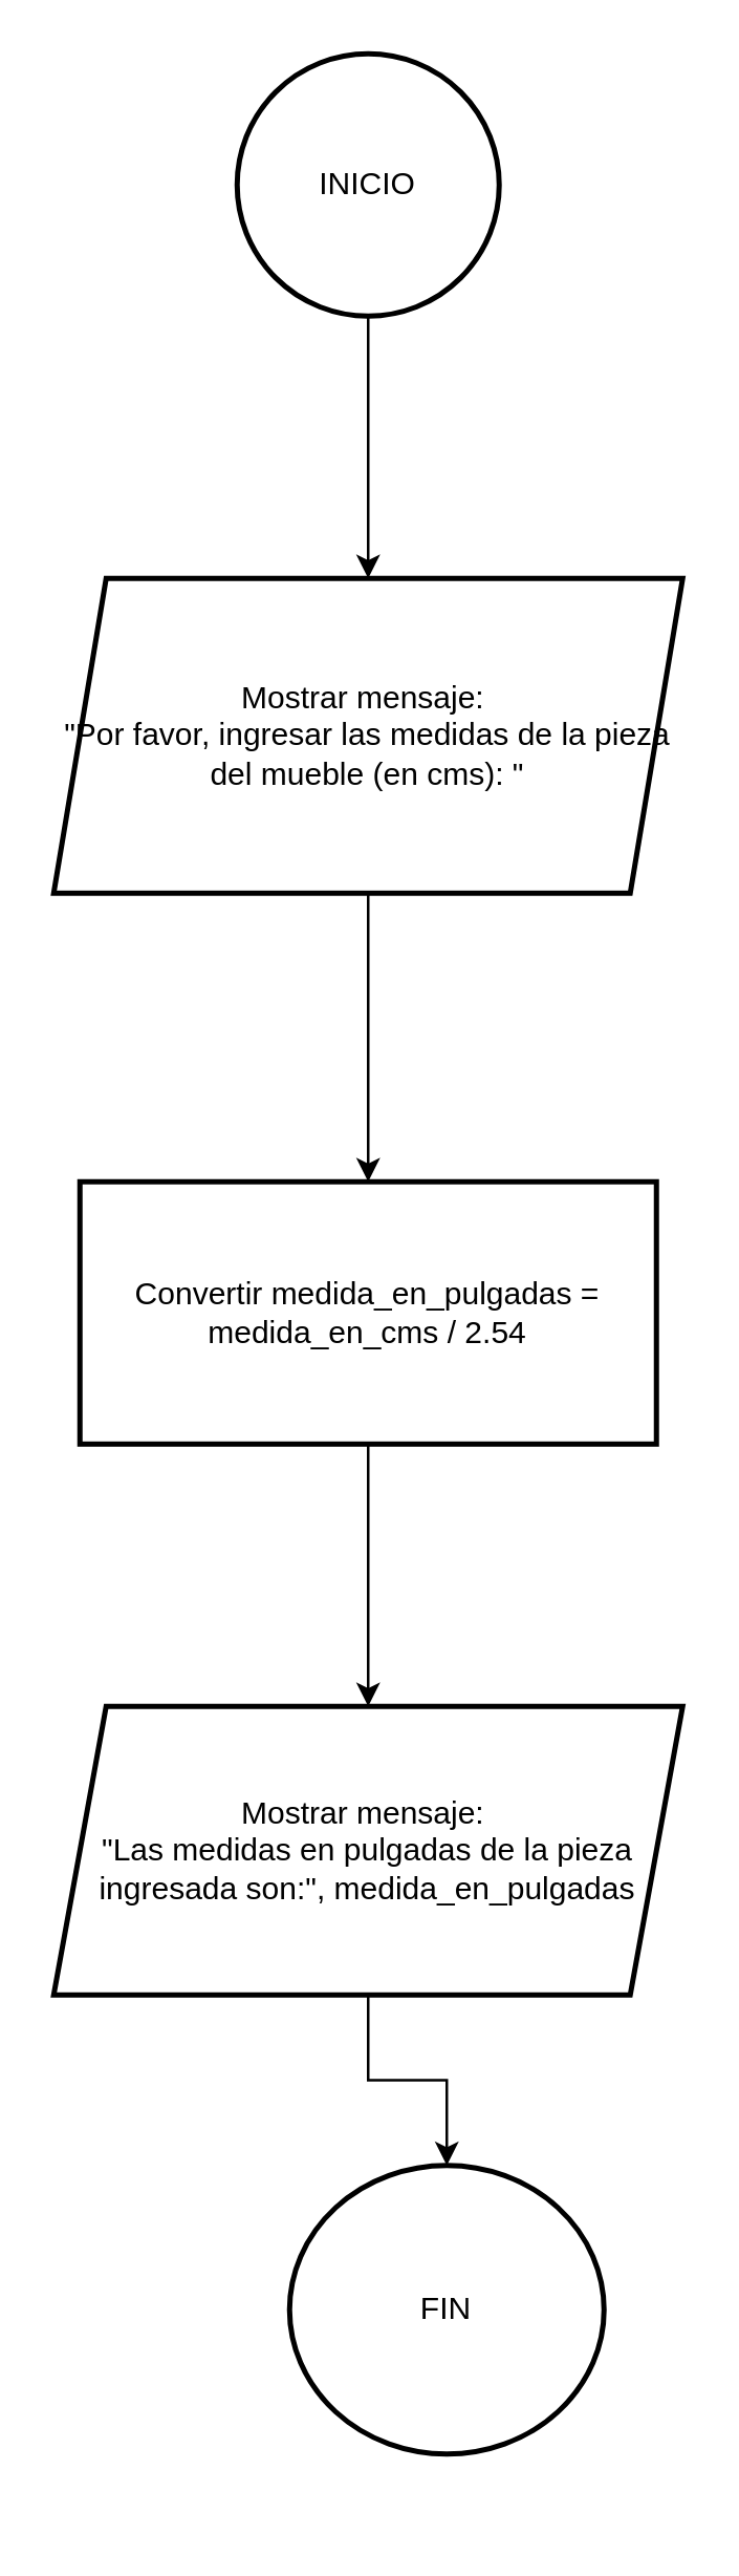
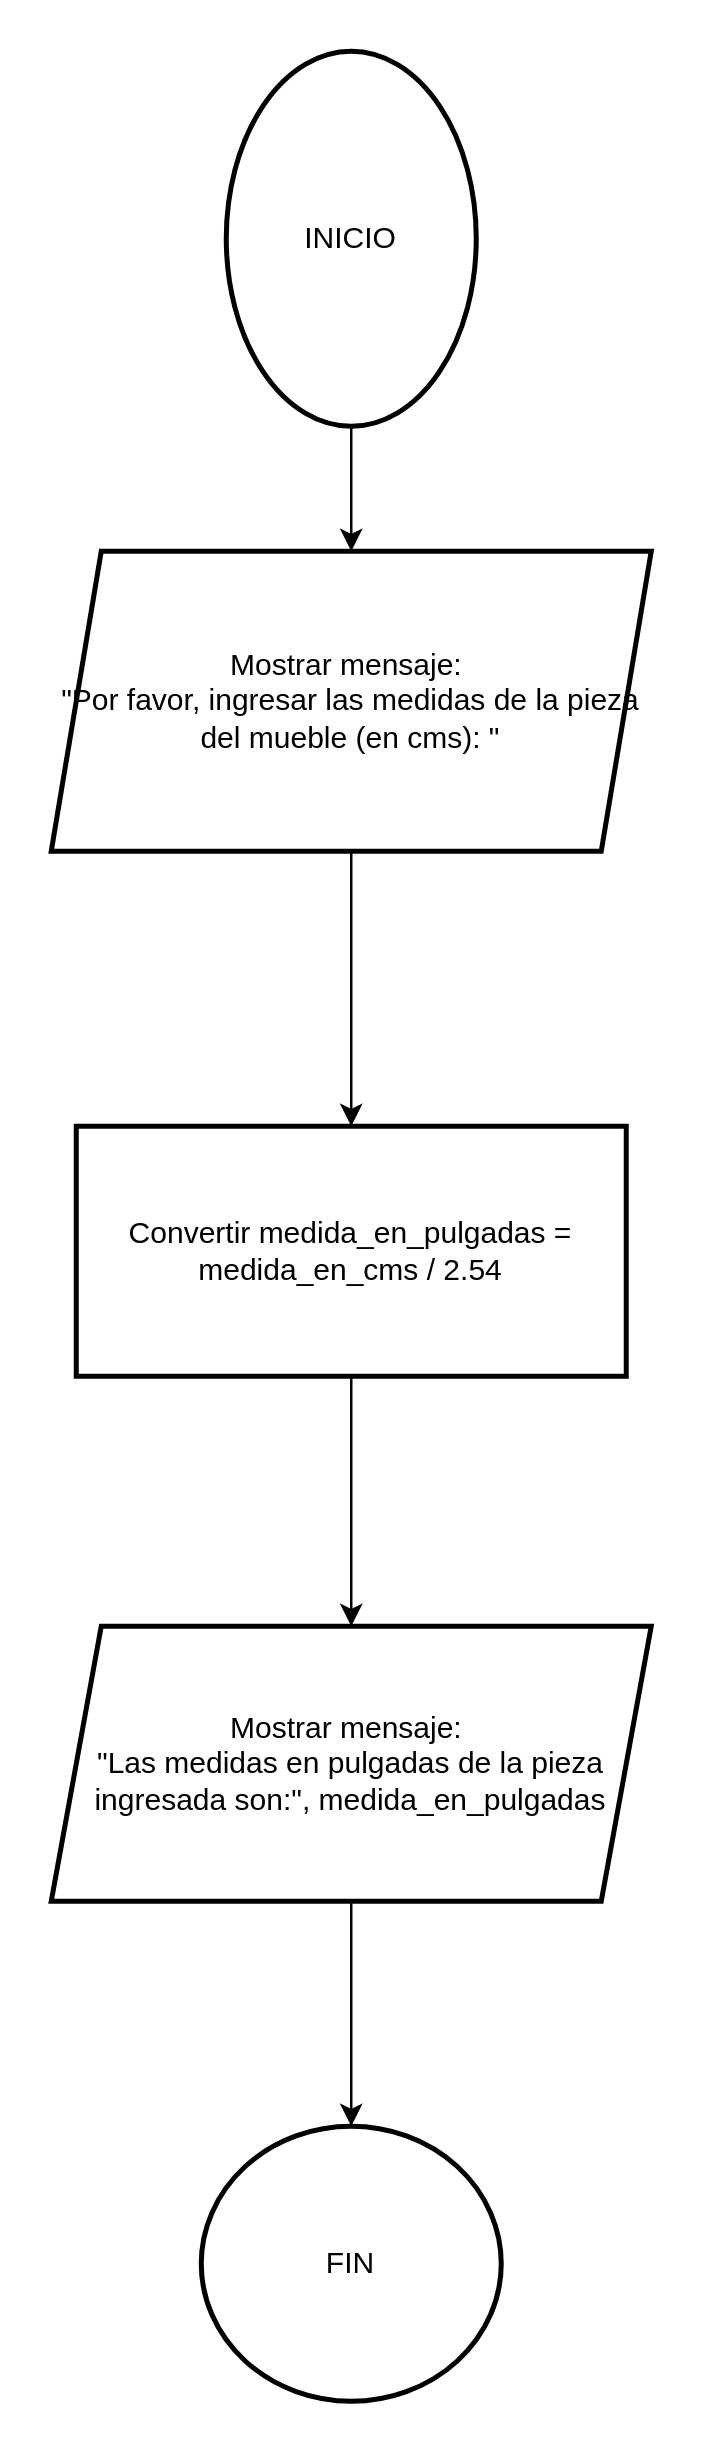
- <mxCell id="3" value="INICIO" style="strokeWidth=2;html=1;shape=mxgraph.flowchart.start_2;whiteSpace=wrap;" vertex="1" parent="1"><mxGeometry x="90" y="20" width="100" height="100" as="geometry" /></mxCell>
+ <mxCell id="3" value="INICIO" style="strokeWidth=2;html=1;shape=mxgraph.flowchart.start_2;whiteSpace=wrap;" vertex="1" parent="1"><mxGeometry x="90" y="20" width="100" height="150" as="geometry" /></mxCell>
- <mxCell id="10" value="FIN" style="ellipse;whiteSpace=wrap;html=1;strokeWidth=2;" vertex="1" parent="1"><mxGeometry x="110" y="825" width="120" height="110" as="geometry" /></mxCell>
+ <mxCell id="10" value="FIN" style="ellipse;whiteSpace=wrap;html=1;strokeWidth=2;" vertex="1" parent="1"><mxGeometry x="80" y="850" width="120" height="110" as="geometry" /></mxCell>
